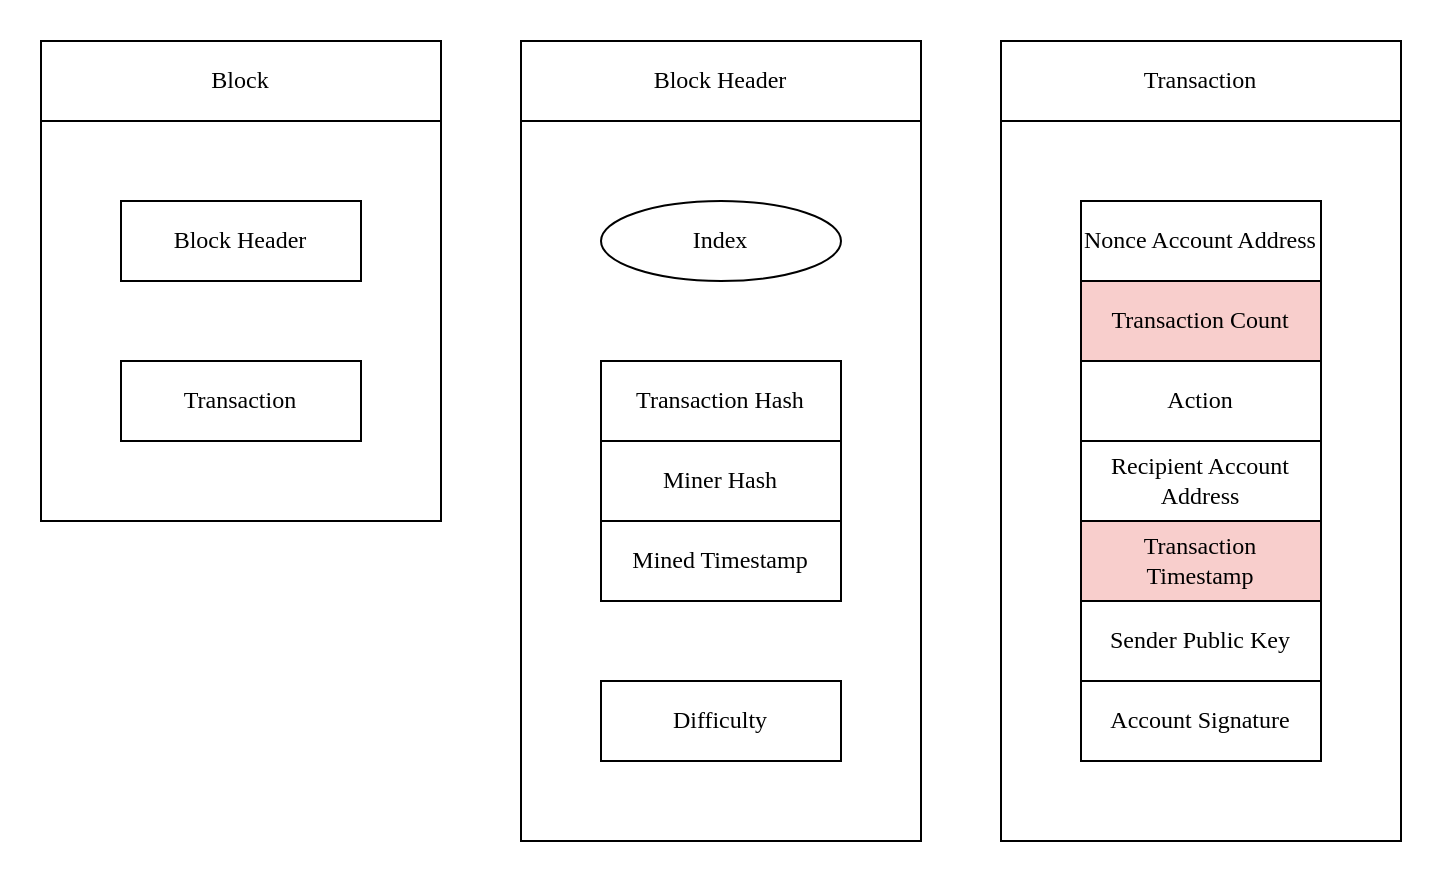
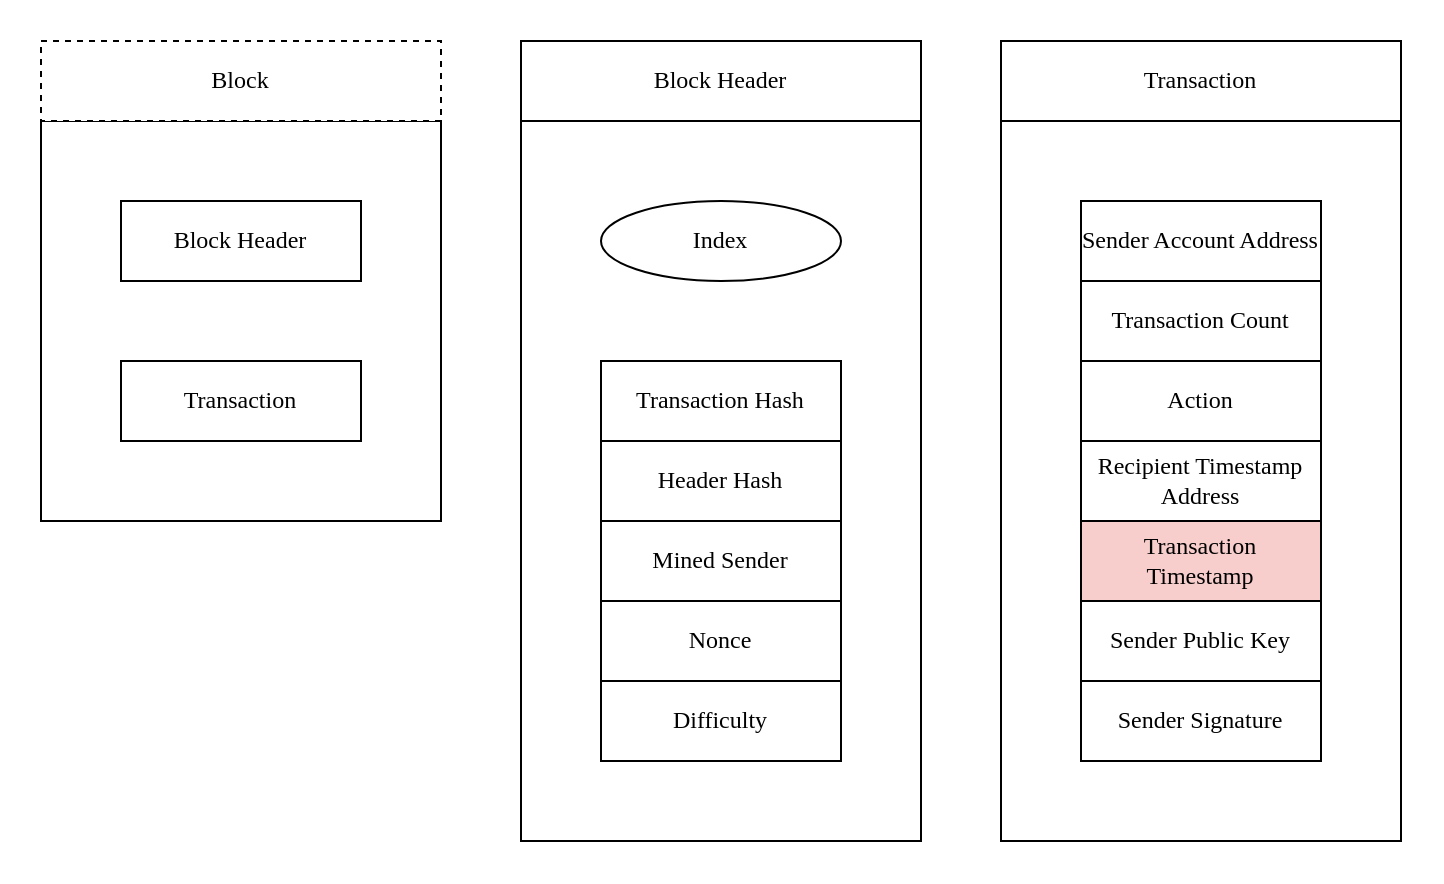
- <mxCell id="3" value="Block" style="rounded=0;whiteSpace=wrap;html=1;fontFamily=Roboto Mono;fontSource=https%3A%2F%2Ffonts.googleapis.com%2Fcss%3Ffamily%3DRoboto%2BMono;" parent="1" vertex="1"><mxGeometry x="20" y="20" width="200" height="40" as="geometry" /></mxCell>
+ <mxCell id="3" value="Block" style="rounded=0;whiteSpace=wrap;html=1;fontFamily=Roboto Mono;fontSource=https%3A%2F%2Ffonts.googleapis.com%2Fcss%3Ffamily%3DRoboto%2BMono;dashed=1;" parent="1" vertex="1"><mxGeometry x="20" y="20" width="200" height="40" as="geometry" /></mxCell>
- <mxCell id="17" value="Nonce Account Address" style="rounded=0;whiteSpace=wrap;html=1;fontFamily=Roboto Mono;fontSource=https%3A%2F%2Ffonts.googleapis.com%2Fcss%3Ffamily%3DRoboto%2BMono;" vertex="1" parent="1"><mxGeometry x="540" y="100" width="120" height="40" as="geometry" /></mxCell>
+ <mxCell id="17" value="Sender Account Address" style="rounded=0;whiteSpace=wrap;html=1;fontFamily=Roboto Mono;fontSource=https%3A%2F%2Ffonts.googleapis.com%2Fcss%3Ffamily%3DRoboto%2BMono;" vertex="1" parent="1"><mxGeometry x="540" y="100" width="120" height="40" as="geometry" /></mxCell>
- <mxCell id="22" value="Transaction Count" style="rounded=0;whiteSpace=wrap;html=1;fontFamily=Roboto Mono;fontSource=https%3A%2F%2Ffonts.googleapis.com%2Fcss%3Ffamily%3DRoboto%2BMono;fillColor=#f8cecc;" vertex="1" parent="1"><mxGeometry x="540" y="140" width="120" height="40" as="geometry" /></mxCell>
+ <mxCell id="22" value="Transaction Count" style="rounded=0;whiteSpace=wrap;html=1;fontFamily=Roboto Mono;fontSource=https%3A%2F%2Ffonts.googleapis.com%2Fcss%3Ffamily%3DRoboto%2BMono;" vertex="1" parent="1"><mxGeometry x="540" y="140" width="120" height="40" as="geometry" /></mxCell>
- <mxCell id="14" value="Miner Hash" style="rounded=0;whiteSpace=wrap;html=1;fontFamily=Roboto Mono;fontSource=https%3A%2F%2Ffonts.googleapis.com%2Fcss%3Ffamily%3DRoboto%2BMono;" vertex="1" parent="1"><mxGeometry x="300" y="220" width="120" height="40" as="geometry" /></mxCell>
+ <mxCell id="14" value="Header Hash" style="rounded=0;whiteSpace=wrap;html=1;fontFamily=Roboto Mono;fontSource=https%3A%2F%2Ffonts.googleapis.com%2Fcss%3Ffamily%3DRoboto%2BMono;" vertex="1" parent="1"><mxGeometry x="300" y="220" width="120" height="40" as="geometry" /></mxCell>
- <mxCell id="19" value="Recipient Account Address" style="rounded=0;whiteSpace=wrap;html=1;fontFamily=Roboto Mono;fontSource=https%3A%2F%2Ffonts.googleapis.com%2Fcss%3Ffamily%3DRoboto%2BMono;" vertex="1" parent="1"><mxGeometry x="540" y="220" width="120" height="40" as="geometry" /></mxCell>
+ <mxCell id="19" value="Recipient Timestamp Address" style="rounded=0;whiteSpace=wrap;html=1;fontFamily=Roboto Mono;fontSource=https%3A%2F%2Ffonts.googleapis.com%2Fcss%3Ffamily%3DRoboto%2BMono;" vertex="1" parent="1"><mxGeometry x="540" y="220" width="120" height="40" as="geometry" /></mxCell>
- <mxCell id="11" value="Mined Timestamp" style="rounded=0;whiteSpace=wrap;html=1;fontFamily=Roboto Mono;fontSource=https%3A%2F%2Ffonts.googleapis.com%2Fcss%3Ffamily%3DRoboto%2BMono;" vertex="1" parent="1"><mxGeometry x="300" y="260" width="120" height="40" as="geometry" /></mxCell>
+ <mxCell id="11" value="Mined Sender" style="rounded=0;whiteSpace=wrap;html=1;fontFamily=Roboto Mono;fontSource=https%3A%2F%2Ffonts.googleapis.com%2Fcss%3Ffamily%3DRoboto%2BMono;" vertex="1" parent="1"><mxGeometry x="300" y="260" width="120" height="40" as="geometry" /></mxCell>
+ <mxCell id="12" value="Nonce" style="rounded=0;whiteSpace=wrap;html=1;fontFamily=Roboto Mono;fontSource=https%3A%2F%2Ffonts.googleapis.com%2Fcss%3Ffamily%3DRoboto%2BMono;" vertex="1" parent="1"><mxGeometry x="300" y="300" width="120" height="40" as="geometry" /></mxCell>
- <mxCell id="21" value="Account Signature" style="rounded=0;whiteSpace=wrap;html=1;fontFamily=Roboto Mono;fontSource=https%3A%2F%2Ffonts.googleapis.com%2Fcss%3Ffamily%3DRoboto%2BMono;" vertex="1" parent="1"><mxGeometry x="540" y="340" width="120" height="40" as="geometry" /></mxCell>
+ <mxCell id="21" value="Sender Signature" style="rounded=0;whiteSpace=wrap;html=1;fontFamily=Roboto Mono;fontSource=https%3A%2F%2Ffonts.googleapis.com%2Fcss%3Ffamily%3DRoboto%2BMono;" vertex="1" parent="1"><mxGeometry x="540" y="340" width="120" height="40" as="geometry" /></mxCell>
